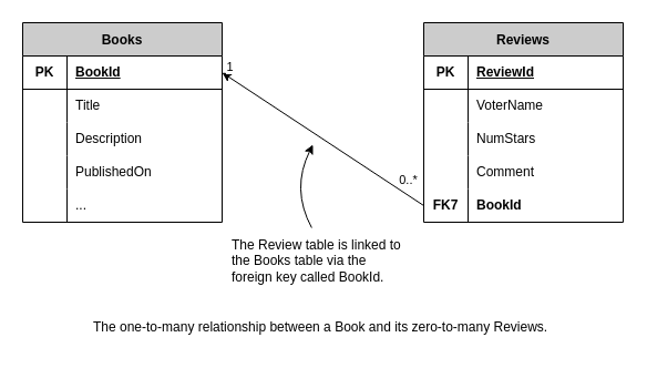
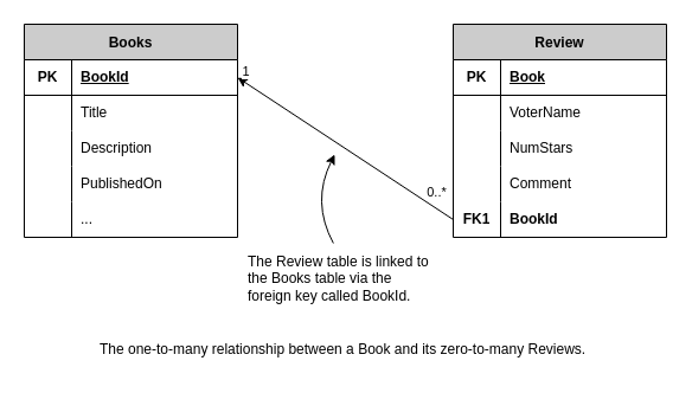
- <mxCell id="18" value="Reviews" style="shape=table;startSize=30;container=1;collapsible=0;childLayout=tableLayout;fixedRows=1;rowLines=0;fontStyle=1;fillColor=#CCCCCC;" parent="1" vertex="1"><mxGeometry x="382" y="20" width="180" height="180" as="geometry" /></mxCell>
+ <mxCell id="18" value="Review" style="shape=table;startSize=30;container=1;collapsible=0;childLayout=tableLayout;fixedRows=1;rowLines=0;fontStyle=1;fillColor=#CCCCCC;" parent="1" vertex="1"><mxGeometry x="382" y="20" width="180" height="180" as="geometry" /></mxCell>
- <mxCell id="21" value="ReviewId" style="shape=partialRectangle;connectable=0;fillColor=none;top=0;left=0;bottom=1;right=0;align=left;spacingLeft=6;overflow=hidden;strokeColor=default;perimeterSpacing=0;shadow=0;labelBorderColor=none;whiteSpace=wrap;html=1;labelBackgroundColor=none;fontStyle=5" parent="19" vertex="1"><mxGeometry x="40" width="140" height="30" as="geometry"><mxRectangle width="140" height="30" as="alternateBounds" /></mxGeometry></mxCell>
+ <mxCell id="21" value="Book" style="shape=partialRectangle;connectable=0;fillColor=none;top=0;left=0;bottom=1;right=0;align=left;spacingLeft=6;overflow=hidden;strokeColor=default;perimeterSpacing=0;shadow=0;labelBorderColor=none;whiteSpace=wrap;html=1;labelBackgroundColor=none;fontStyle=5" parent="19" vertex="1"><mxGeometry x="40" width="140" height="30" as="geometry"><mxRectangle width="140" height="30" as="alternateBounds" /></mxGeometry></mxCell>
- <mxCell id="32" value="FK7" style="shape=partialRectangle;html=1;whiteSpace=wrap;connectable=0;fillColor=none;top=0;left=0;bottom=0;right=0;overflow=hidden;fontStyle=1" parent="31" vertex="1"><mxGeometry width="40" height="30" as="geometry"><mxRectangle width="40" height="30" as="alternateBounds" /></mxGeometry></mxCell>
+ <mxCell id="32" value="FK1" style="shape=partialRectangle;html=1;whiteSpace=wrap;connectable=0;fillColor=none;top=0;left=0;bottom=0;right=0;overflow=hidden;fontStyle=1" parent="31" vertex="1"><mxGeometry width="40" height="30" as="geometry"><mxRectangle width="40" height="30" as="alternateBounds" /></mxGeometry></mxCell>
